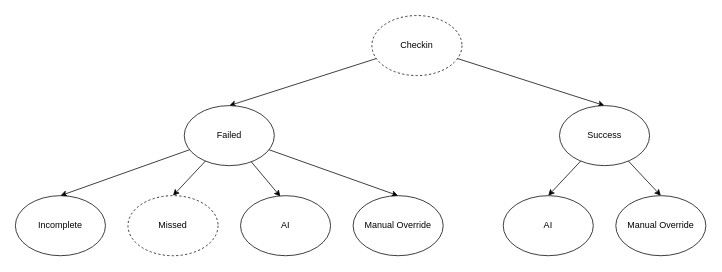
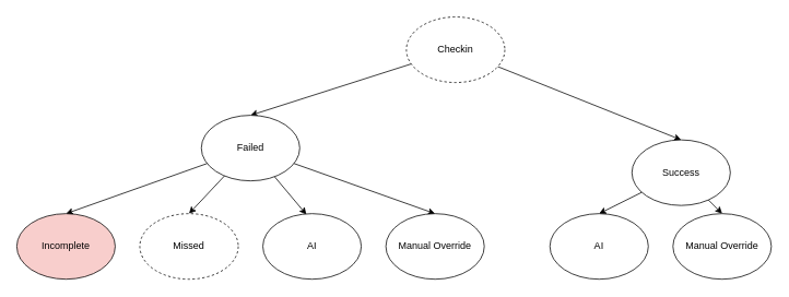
- <mxCell id="12" value="Success" style="ellipse;whiteSpace=wrap;html=1;" vertex="1" parent="1"><mxGeometry x="745" y="140" width="120" height="80" as="geometry" /></mxCell>
+ <mxCell id="12" value="Success" style="ellipse;whiteSpace=wrap;html=1;" vertex="1" parent="1"><mxGeometry x="770" y="170" width="120" height="80" as="geometry" /></mxCell>
- <mxCell id="13" value="Incomplete" style="ellipse;whiteSpace=wrap;html=1;" vertex="1" parent="1"><mxGeometry x="20" y="260" width="120" height="80" as="geometry" /></mxCell>
+ <mxCell id="13" value="Incomplete" style="ellipse;whiteSpace=wrap;html=1;fillColor=#f8cecc;" vertex="1" parent="1"><mxGeometry x="20" y="260" width="120" height="80" as="geometry" /></mxCell>
